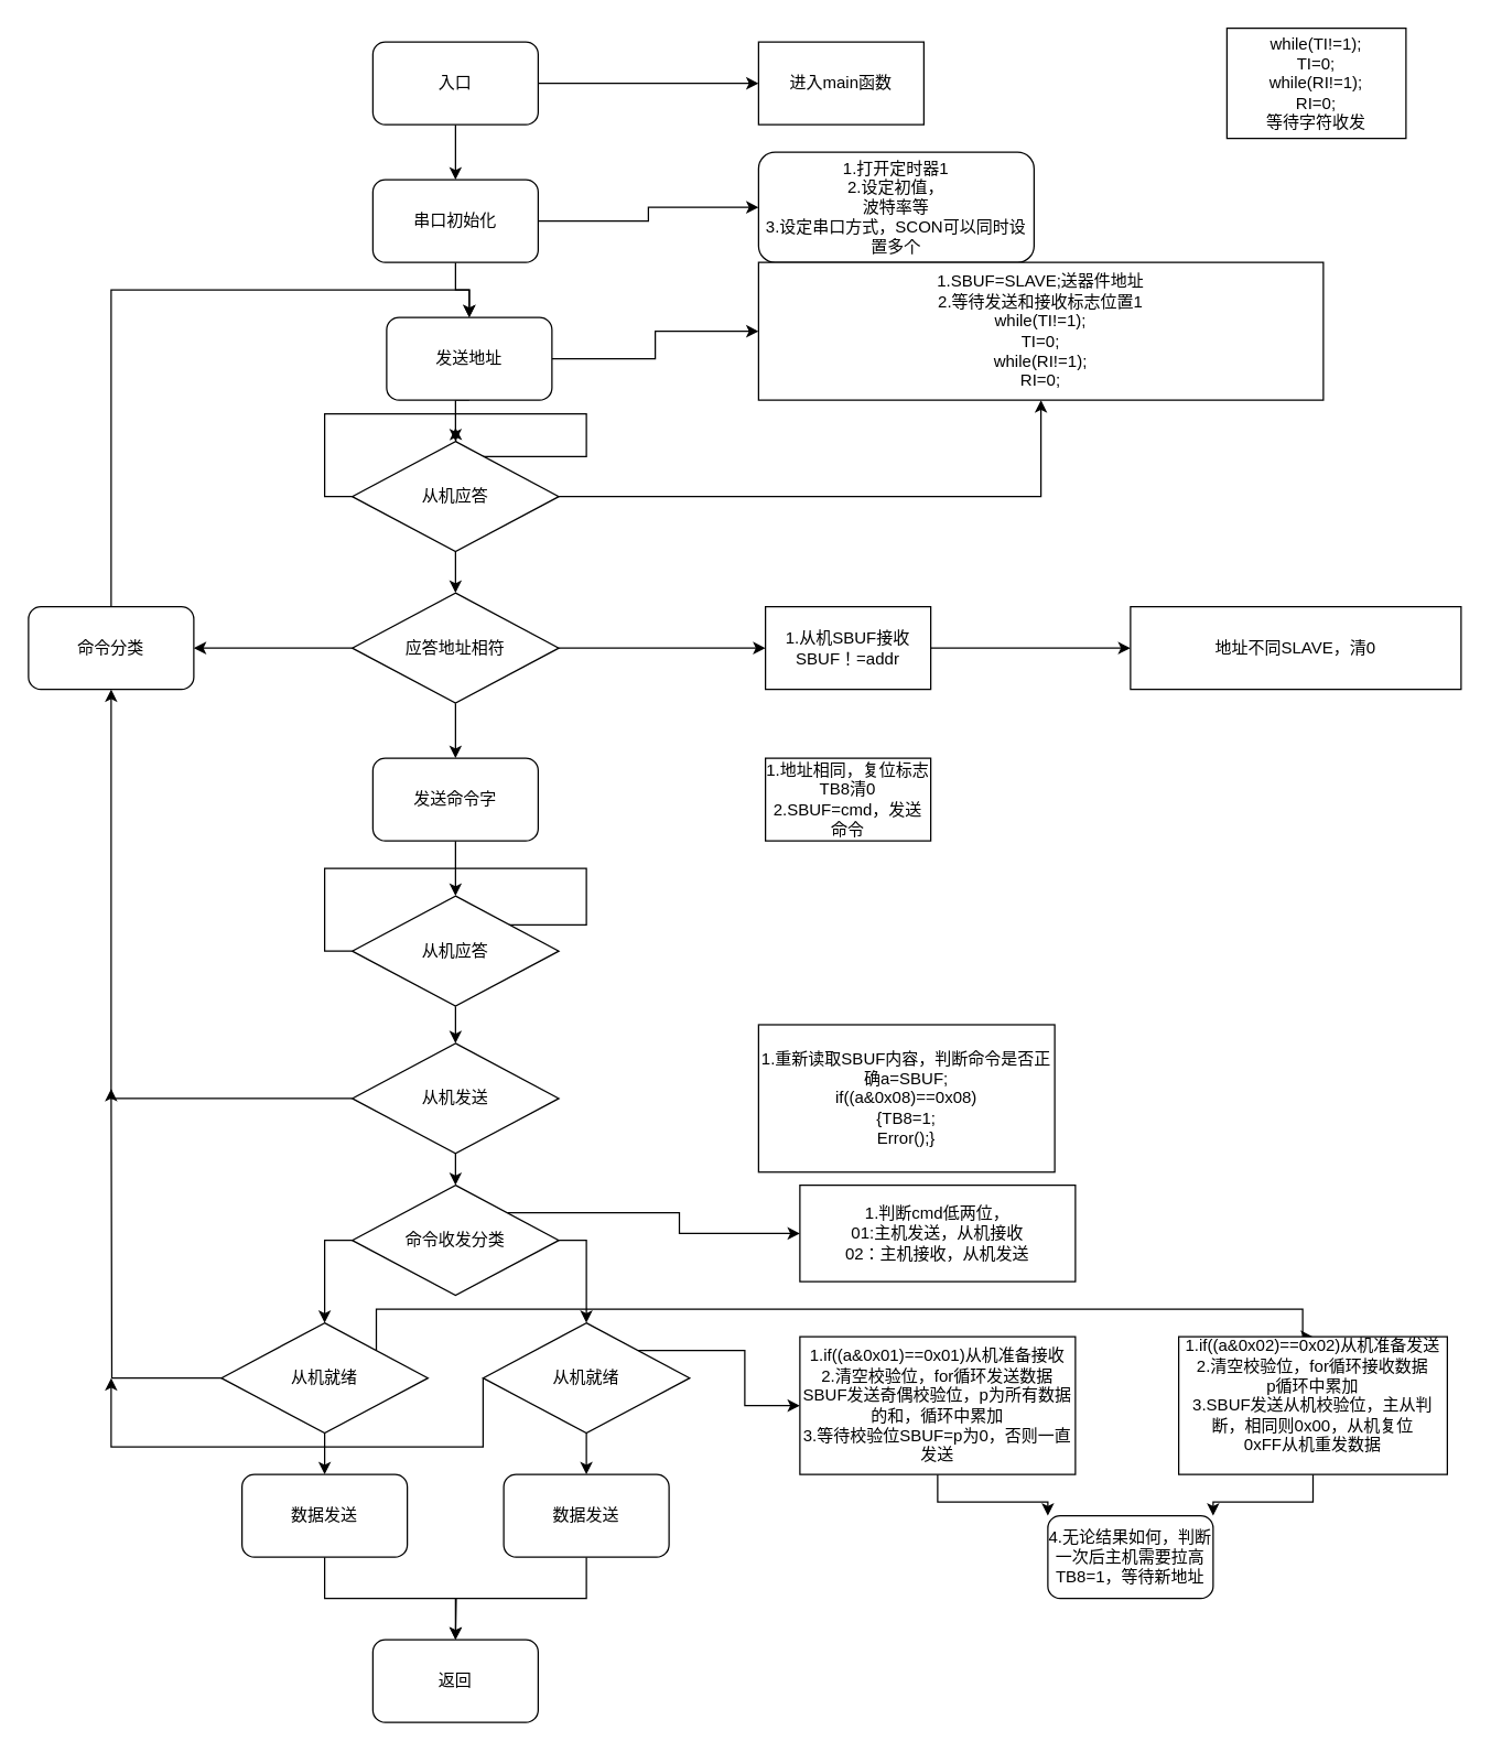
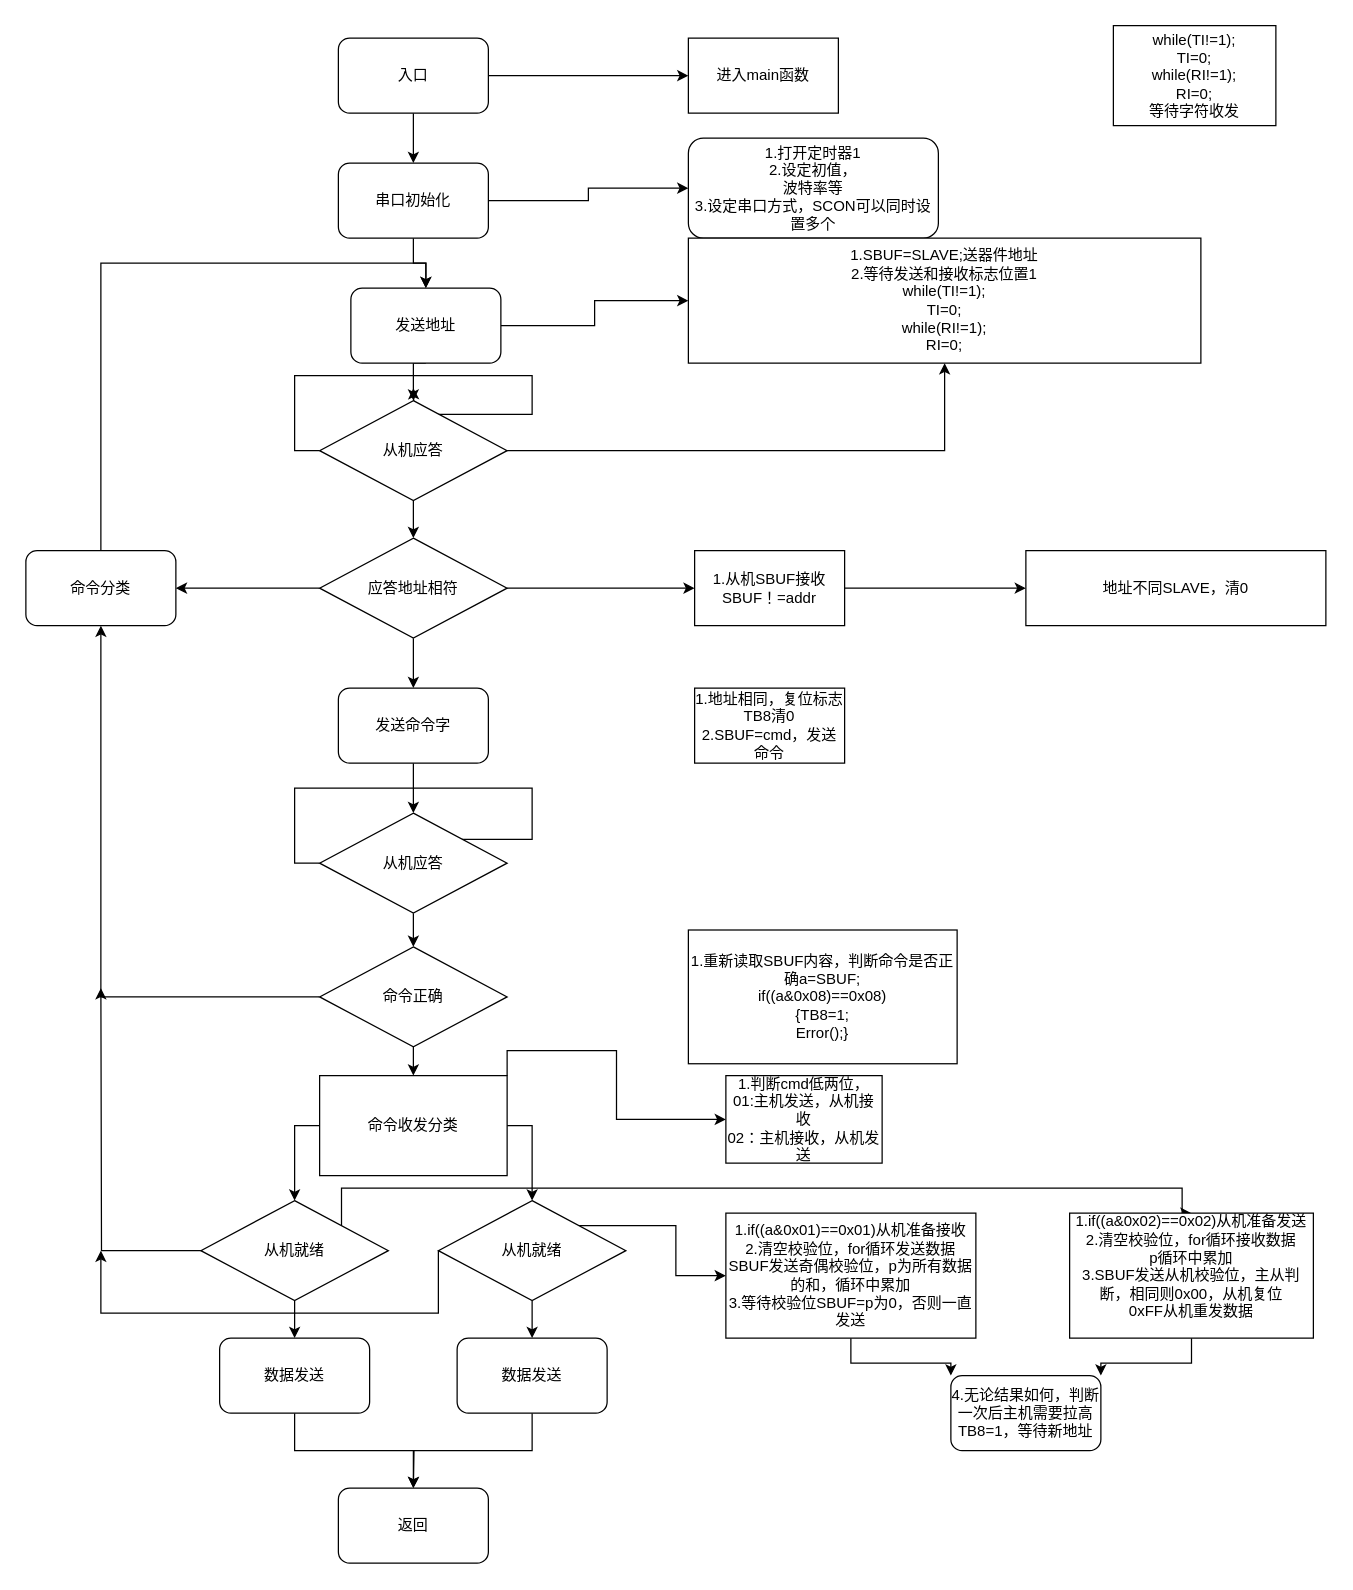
- <mxCell id="26" value="从机发送" style="rhombus;whiteSpace=wrap;html=1;" parent="1" vertex="1"><mxGeometry x="255" y="757" width="150" height="80" as="geometry" /></mxCell>
+ <mxCell id="26" value="命令正确" style="rhombus;whiteSpace=wrap;html=1;" parent="1" vertex="1"><mxGeometry x="255" y="757" width="150" height="80" as="geometry" /></mxCell>
- <mxCell id="55" value="1.判断cmd低两位，&lt;br&gt;01:主机发送，从机接收&lt;br&gt;02：主机接收，从机发送" style="rounded=0;whiteSpace=wrap;html=1;" vertex="1" parent="1"><mxGeometry x="580" y="860" width="200" height="70" as="geometry" /></mxCell>
+ <mxCell id="55" value="1.判断cmd低两位，&lt;br&gt;01:主机发送，从机接收&lt;br&gt;02：主机接收，从机发送" style="rounded=0;whiteSpace=wrap;html=1;" vertex="1" parent="1"><mxGeometry x="580" y="860" width="125" height="70" as="geometry" /></mxCell>
- <mxCell id="30" value="命令收发分类" style="rhombus;whiteSpace=wrap;html=1;" parent="1" vertex="1"><mxGeometry x="255" y="860" width="150" height="80" as="geometry" /></mxCell>
+ <mxCell id="30" value="命令收发分类" style="whiteSpace=wrap;html=1;rounded=0;" parent="1" vertex="1"><mxGeometry x="255" y="860" width="150" height="80" as="geometry" /></mxCell>
